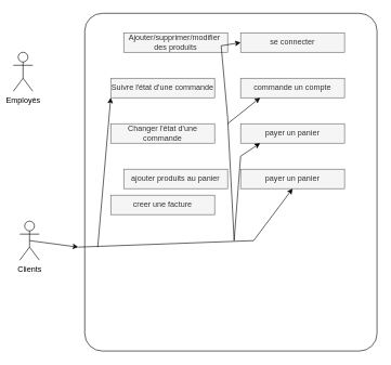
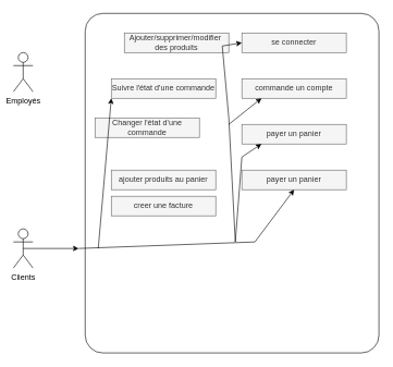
- <mxCell id="7" value="Changer l'état d'une commande" style="text;html=1;strokeColor=#666666;fillColor=#f5f5f5;align=center;verticalAlign=middle;whiteSpace=wrap;rounded=0;fontColor=#333333;" vertex="1" parent="1"><mxGeometry x="170" y="190" width="160" height="30" as="geometry" /></mxCell>
+ <mxCell id="7" value="Changer l'état d'une commande" style="text;html=1;strokeColor=#666666;fillColor=#f5f5f5;align=center;verticalAlign=middle;whiteSpace=wrap;rounded=0;fontColor=#333333;" vertex="1" parent="1"><mxGeometry x="145" y="180" width="160" height="30" as="geometry" /></mxCell>
- <mxCell id="8" value="ajouter produits au panier" style="text;html=1;strokeColor=#666666;fillColor=#f5f5f5;align=center;verticalAlign=middle;whiteSpace=wrap;rounded=0;fontColor=#333333;" vertex="1" parent="1"><mxGeometry x="190" y="260" width="160" height="30" as="geometry" /></mxCell>
+ <mxCell id="8" value="ajouter produits au panier" style="text;html=1;strokeColor=#666666;fillColor=#f5f5f5;align=center;verticalAlign=middle;whiteSpace=wrap;rounded=0;fontColor=#333333;" vertex="1" parent="1"><mxGeometry x="170" y="260" width="160" height="30" as="geometry" /></mxCell>
- <mxCell id="2" value="Clients&lt;br&gt;" style="shape=umlActor;verticalLabelPosition=bottom;verticalAlign=top;html=1;outlineConnect=0;" parent="1" vertex="1"><mxGeometry x="30" y="340" width="30" height="60" as="geometry" /></mxCell>
+ <mxCell id="2" value="Clients&lt;br&gt;" style="shape=umlActor;verticalLabelPosition=bottom;verticalAlign=top;html=1;outlineConnect=0;" parent="1" vertex="1"><mxGeometry x="20" y="350" width="30" height="60" as="geometry" /></mxCell>
